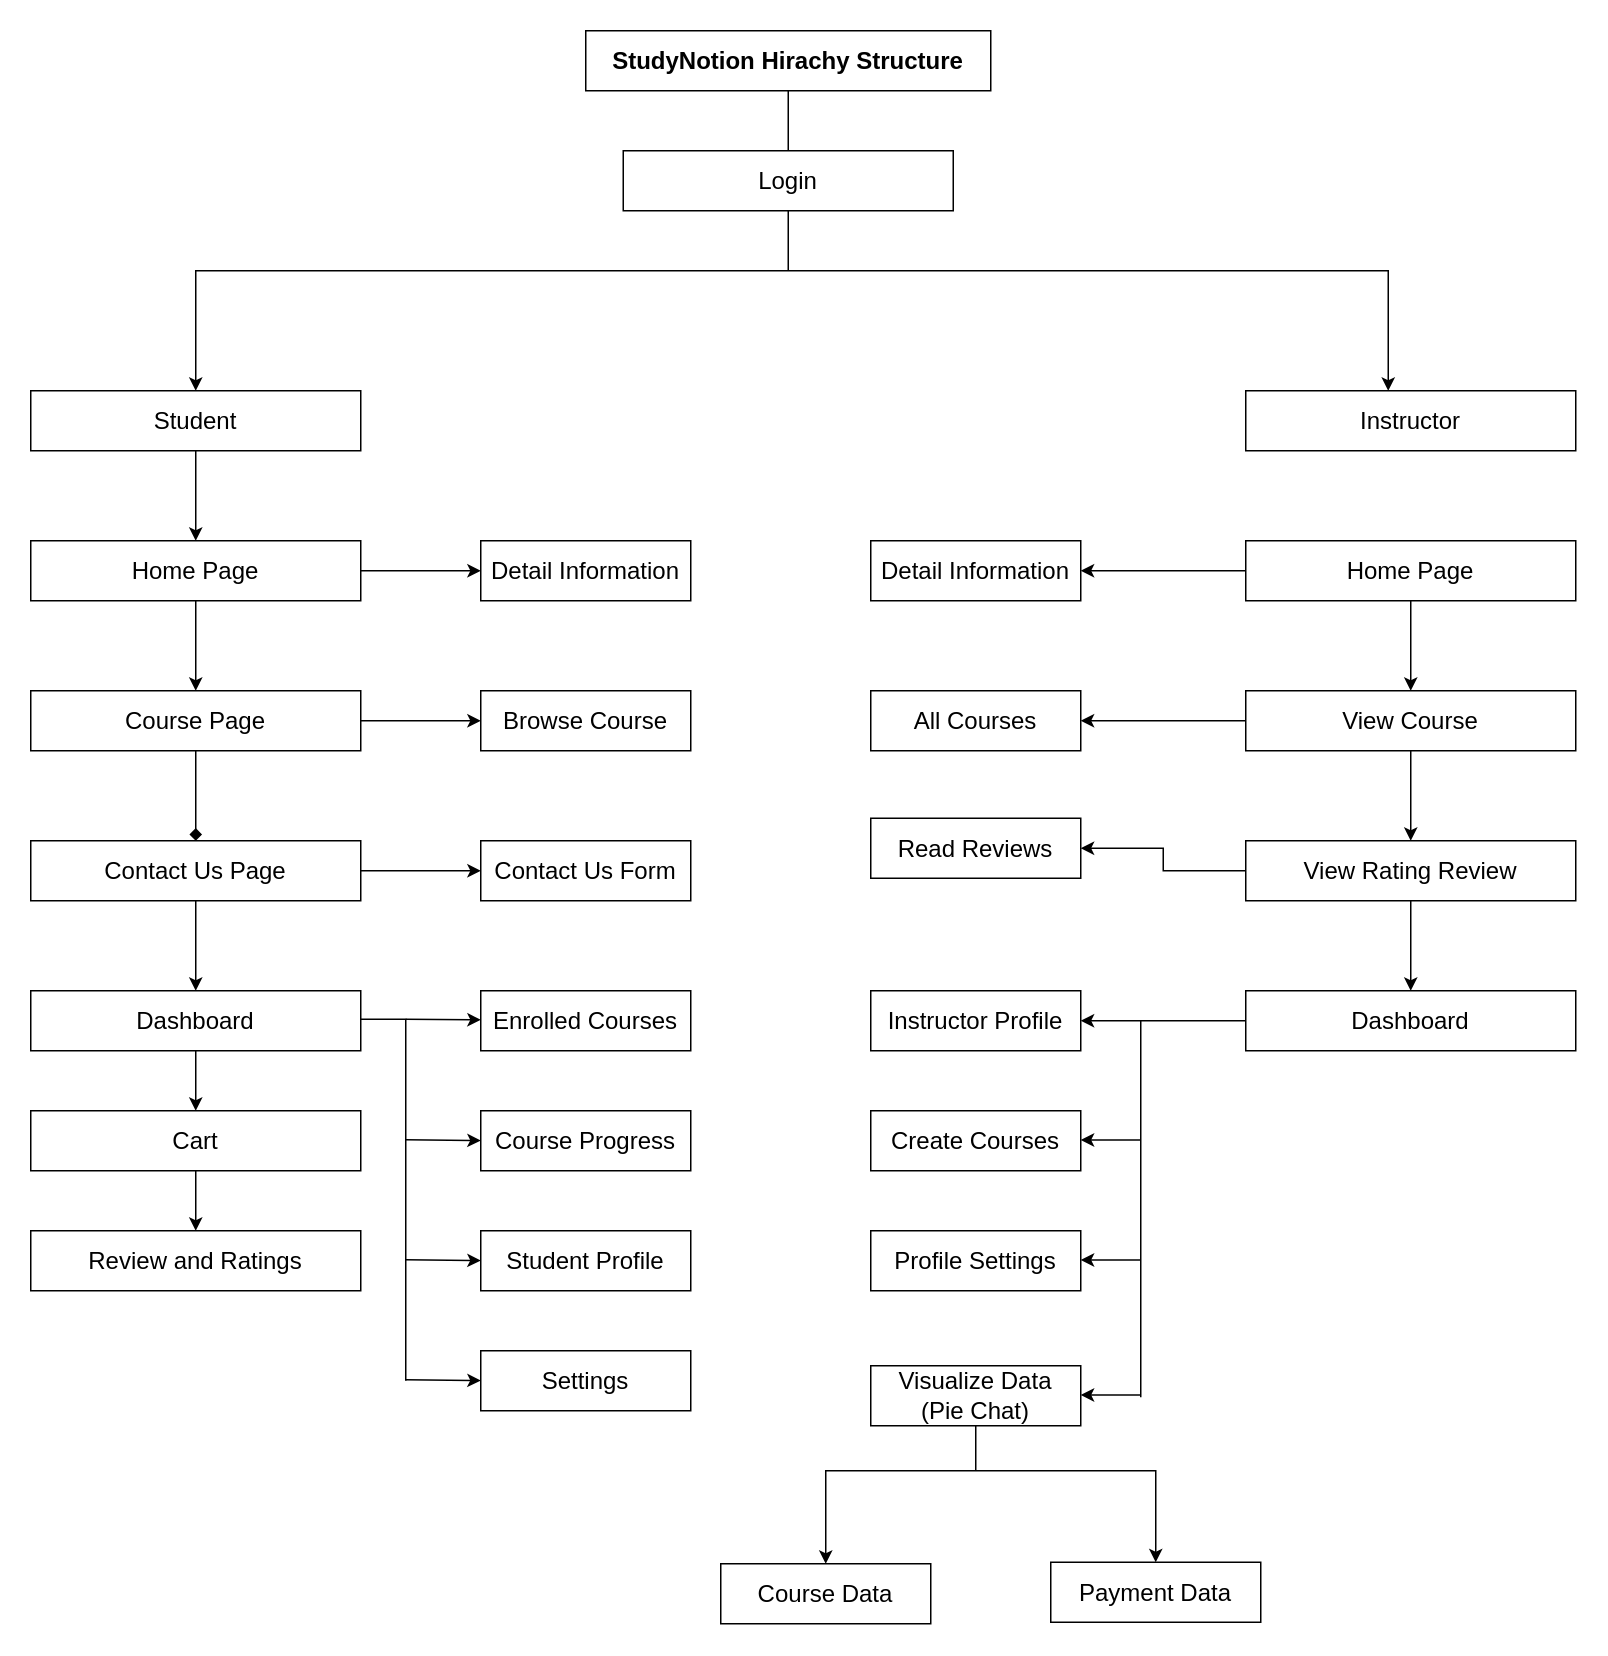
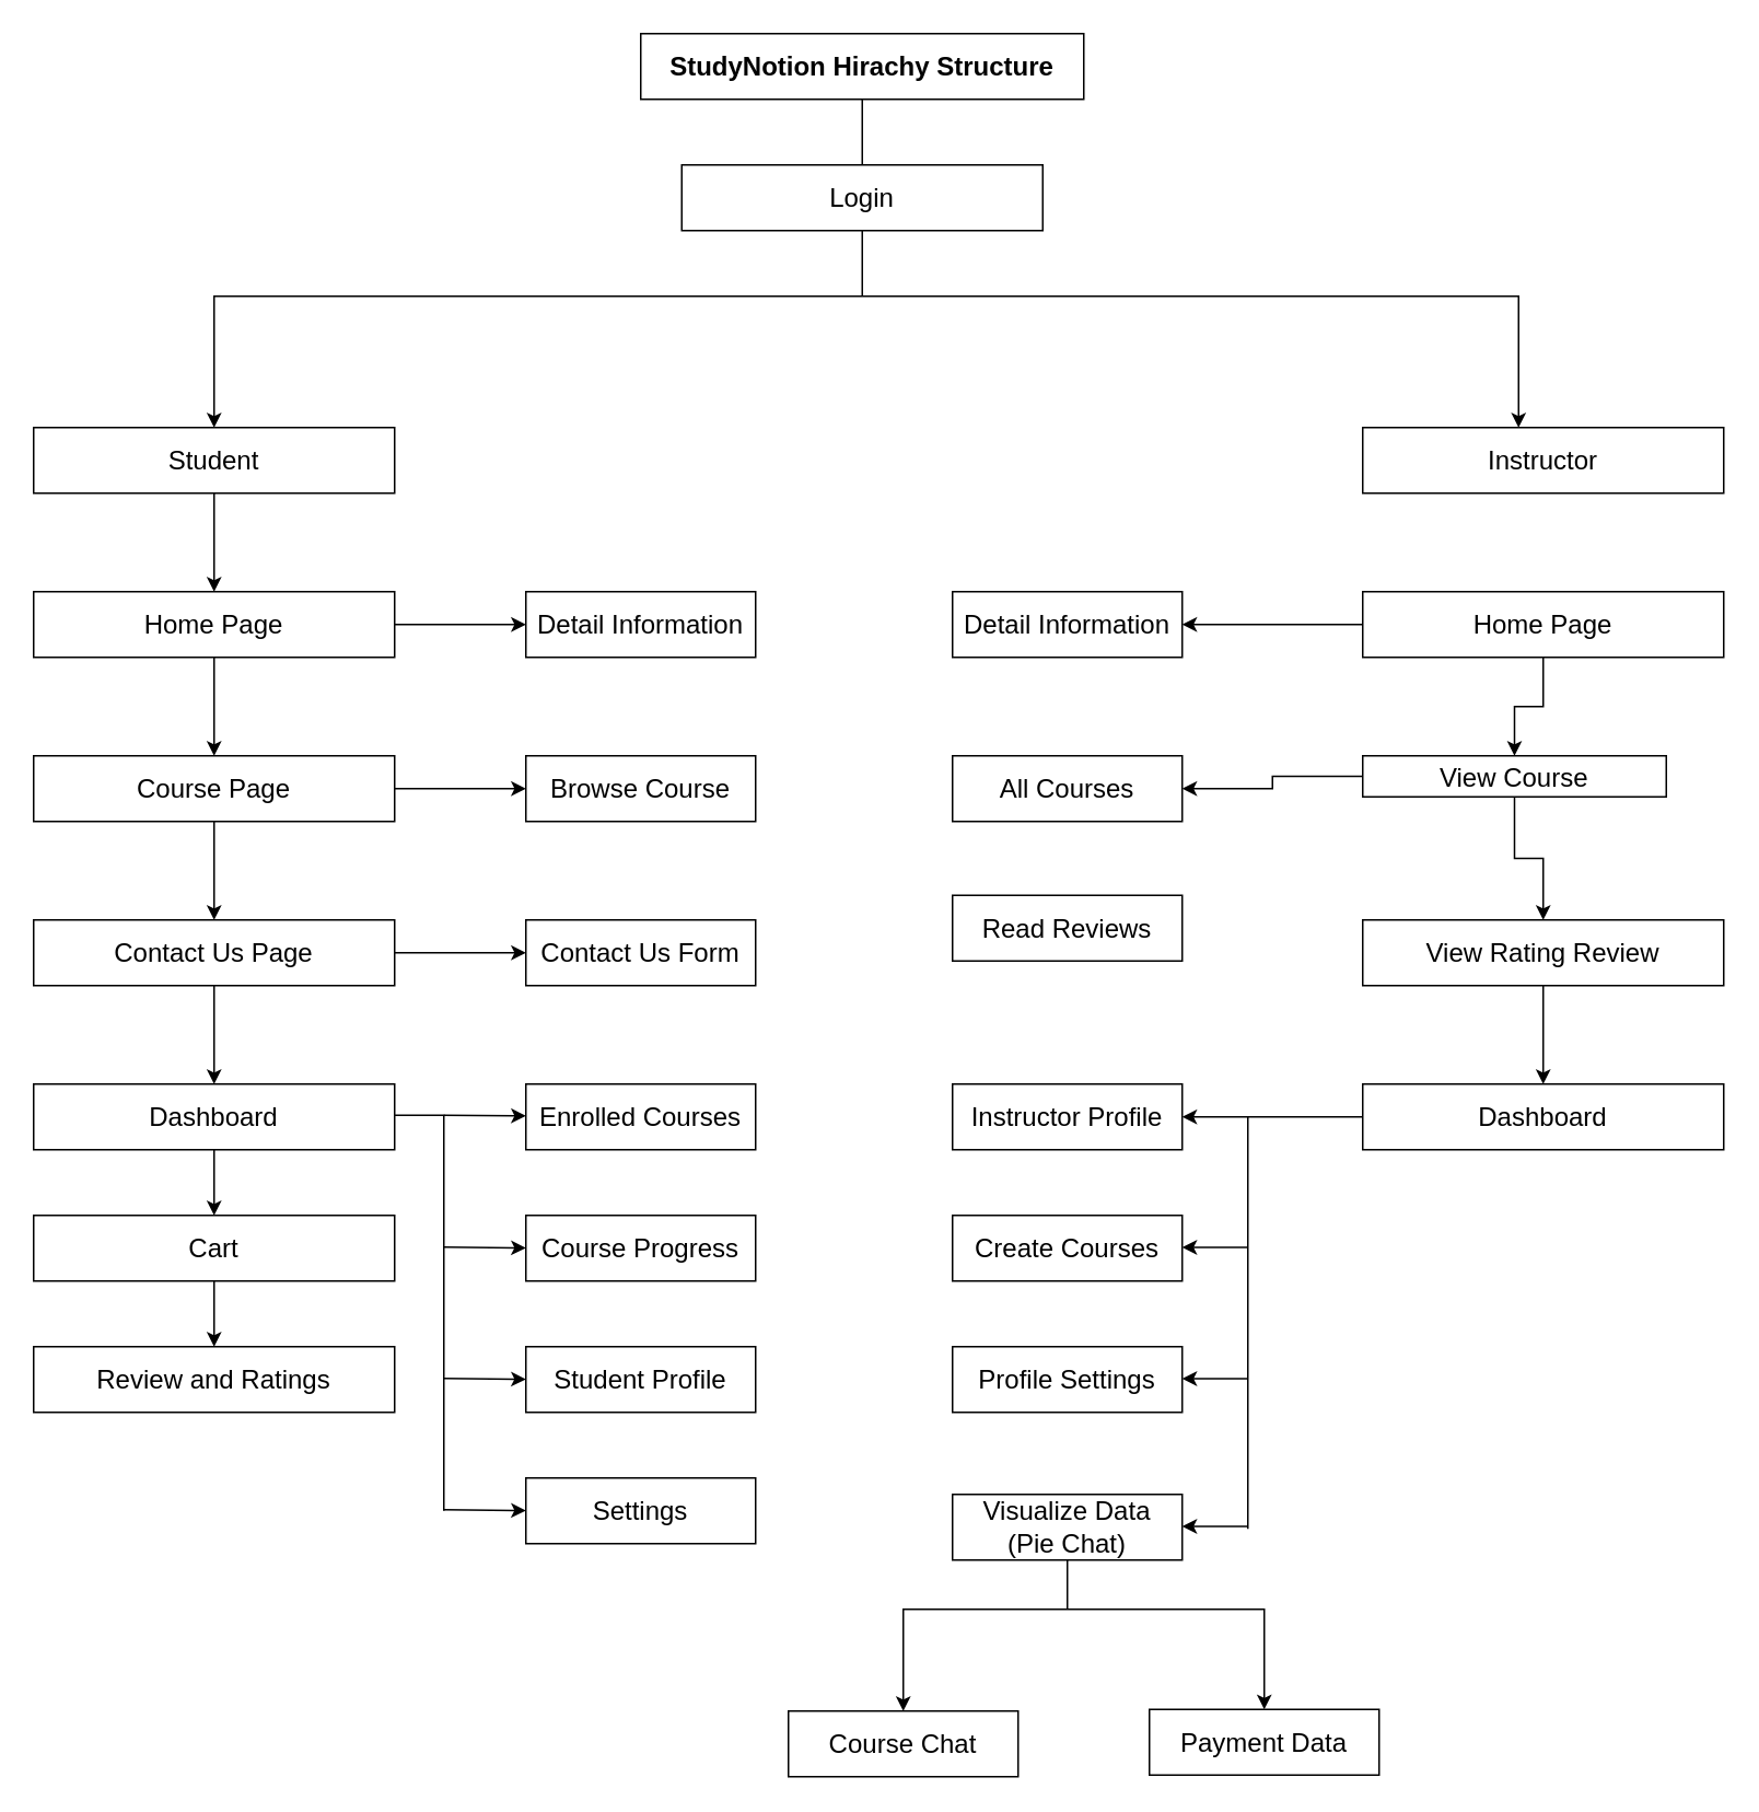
- <mxCell id="41" value="&lt;span style=&quot;font-size: 16px;&quot;&gt;View Course&lt;/span&gt;" style="rounded=0;whiteSpace=wrap;html=1;" parent="1" vertex="1"><mxGeometry x="830" y="460" width="220" height="40" as="geometry" /></mxCell>
+ <mxCell id="41" value="&lt;span style=&quot;font-size: 16px;&quot;&gt;View Course&lt;/span&gt;" style="rounded=0;whiteSpace=wrap;html=1;" parent="1" vertex="1"><mxGeometry x="830" y="460" width="185" height="25" as="geometry" /></mxCell>
- <mxCell id="10" value="" style="edgeStyle=orthogonalEdgeStyle;rounded=0;orthogonalLoop=1;jettySize=auto;html=1;endArrow=diamond;" parent="1" source="11" target="13" edge="1"><mxGeometry relative="1" as="geometry" /></mxCell>
+ <mxCell id="10" value="" style="edgeStyle=orthogonalEdgeStyle;rounded=0;orthogonalLoop=1;jettySize=auto;html=1;" parent="1" source="11" target="13" edge="1"><mxGeometry relative="1" as="geometry" /></mxCell>
- <mxCell id="42" value="" style="edgeStyle=orthogonalEdgeStyle;rounded=0;orthogonalLoop=1;jettySize=auto;html=1;" parent="1" source="44" target="46" edge="1"><mxGeometry relative="1" as="geometry" /></mxCell>
- <mxCell id="52" value="&lt;span style=&quot;font-size: 16px;&quot;&gt;Course Data&lt;/span&gt;" style="rounded=0;whiteSpace=wrap;html=1;" parent="1" vertex="1"><mxGeometry x="480" y="1042" width="140" height="40" as="geometry" /></mxCell>
+ <mxCell id="52" value="&lt;span style=&quot;font-size: 16px;&quot;&gt;Course Chat&lt;/span&gt;" style="rounded=0;whiteSpace=wrap;html=1;" parent="1" vertex="1"><mxGeometry x="480" y="1042" width="140" height="40" as="geometry" /></mxCell>
